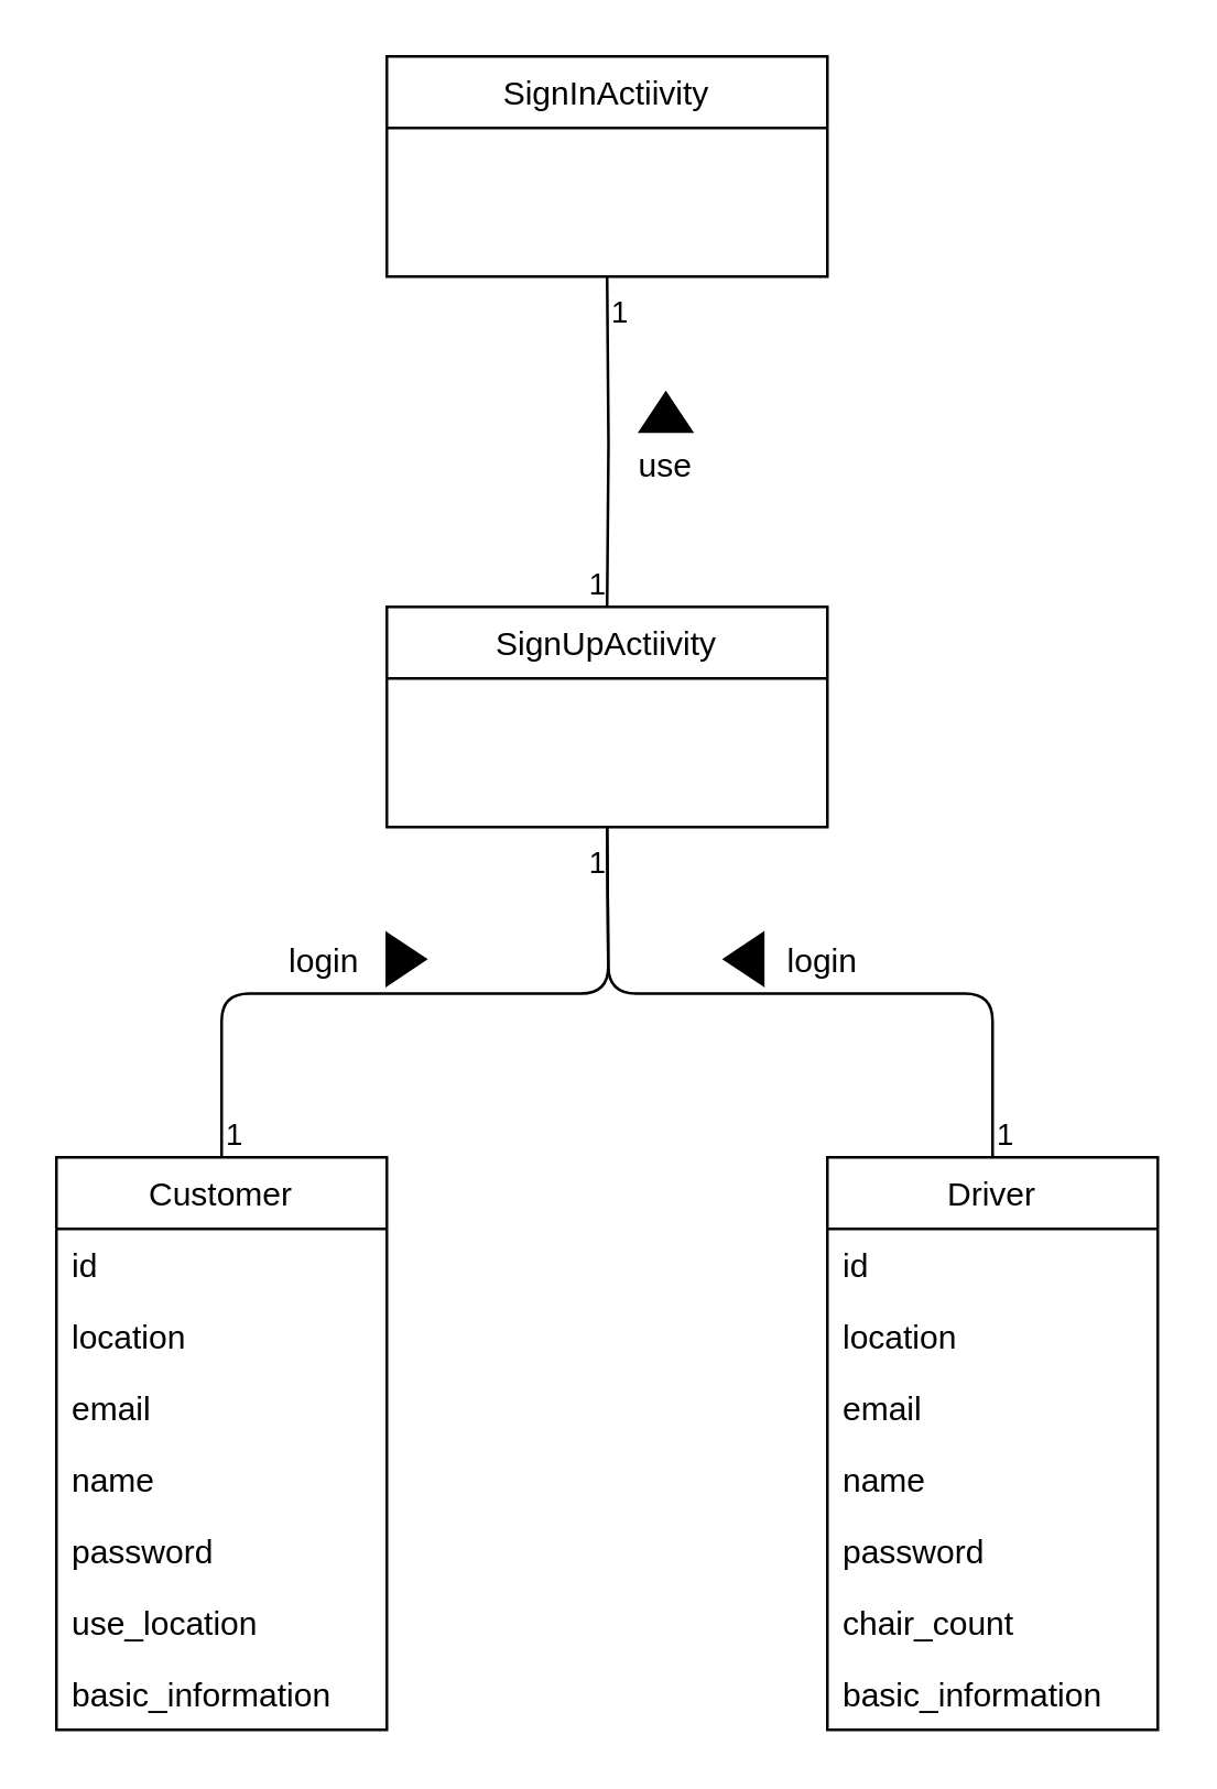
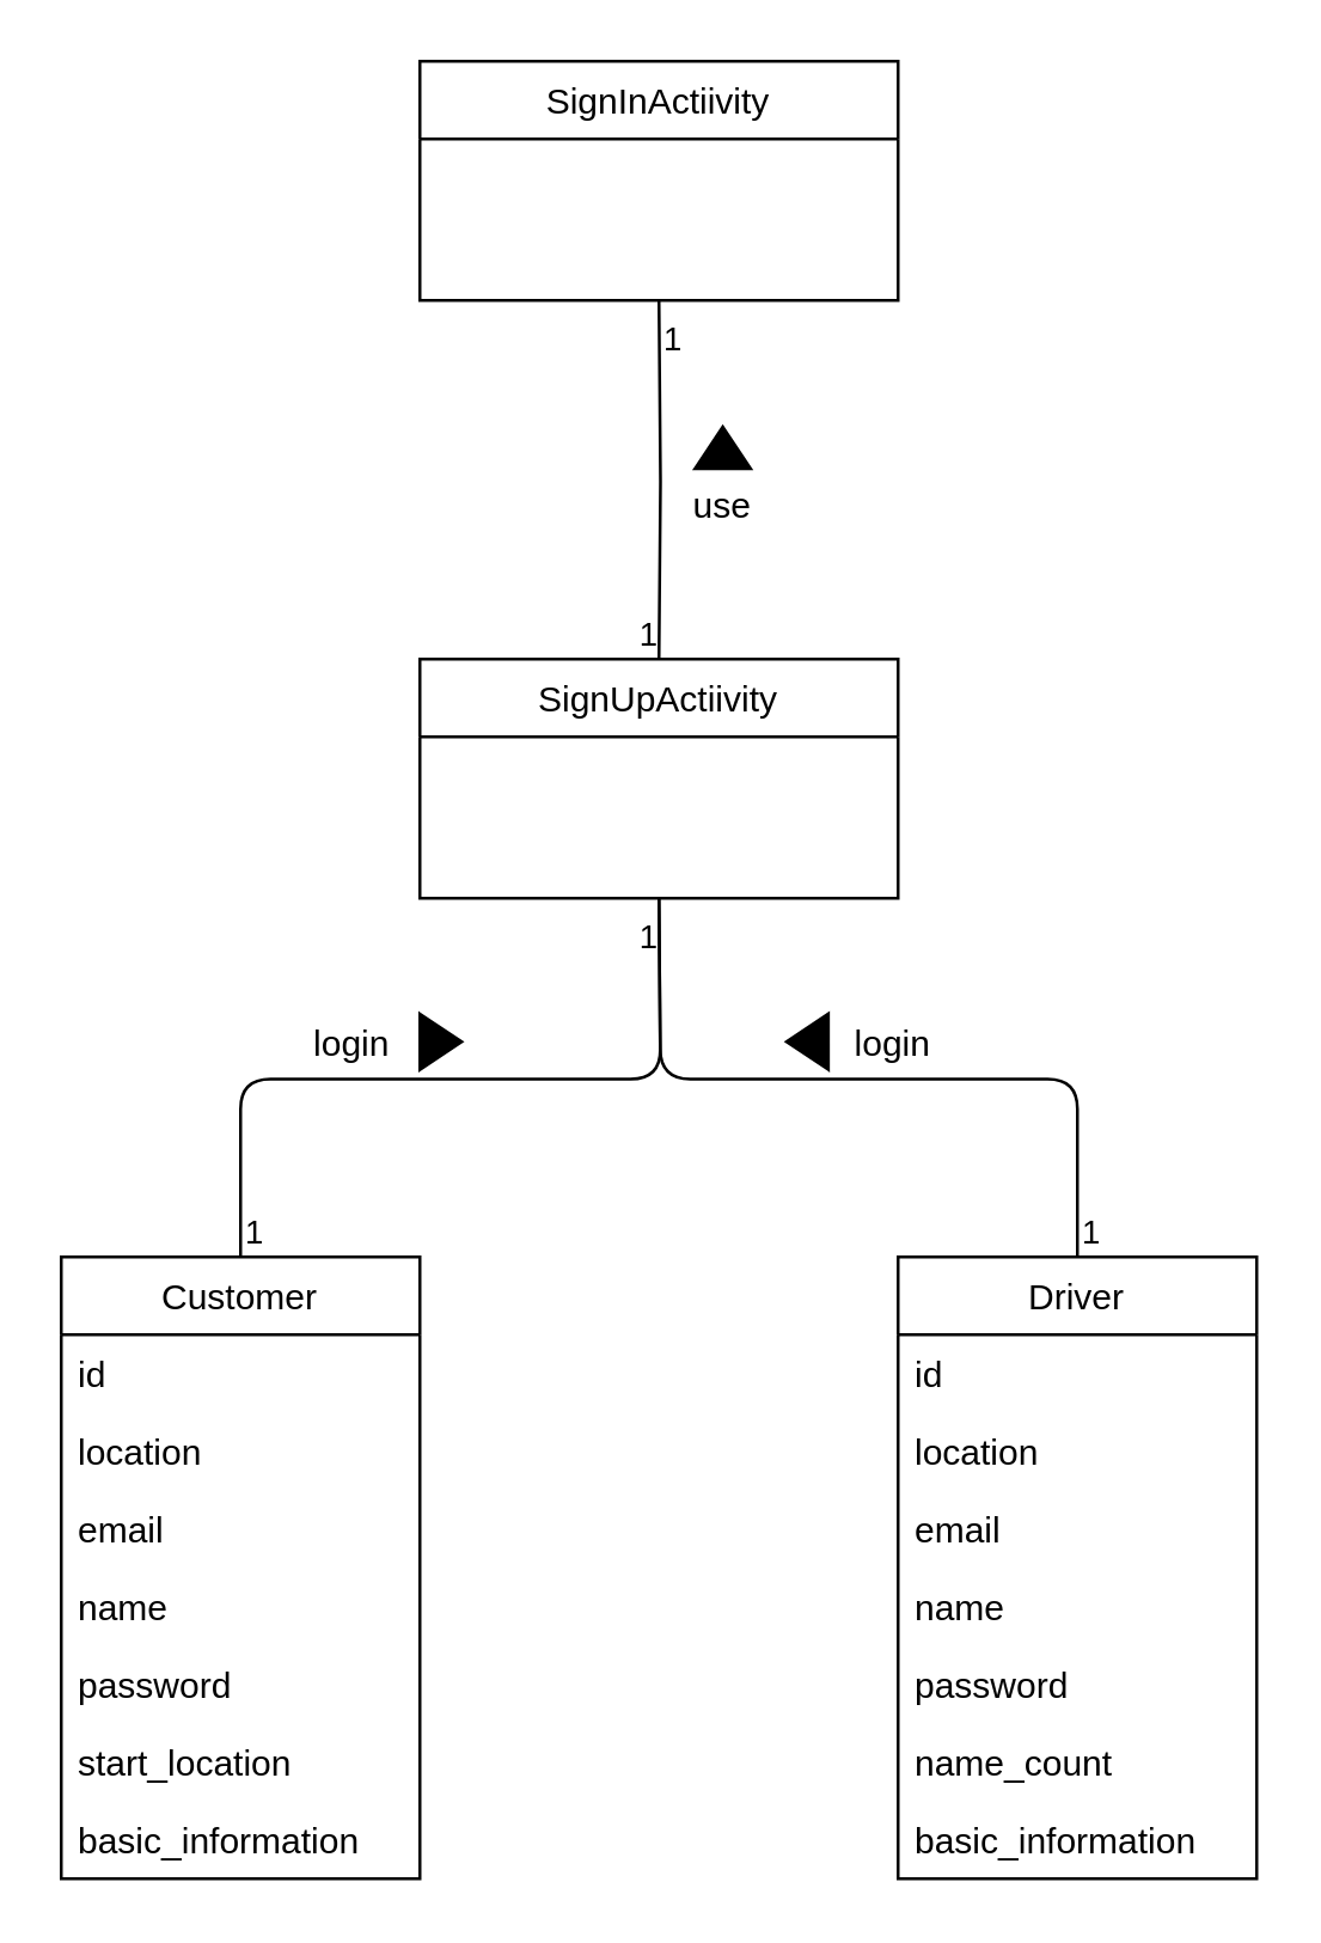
- <mxCell id="8" value="use_location" style="text;strokeColor=none;fillColor=none;align=left;verticalAlign=top;spacingLeft=4;spacingRight=4;overflow=hidden;rotatable=0;points=[[0,0.5],[1,0.5]];portConstraint=eastwest;" vertex="1" parent="2"><mxGeometry y="156" width="120" height="26" as="geometry" /></mxCell>
+ <mxCell id="8" value="start_location" style="text;strokeColor=none;fillColor=none;align=left;verticalAlign=top;spacingLeft=4;spacingRight=4;overflow=hidden;rotatable=0;points=[[0,0.5],[1,0.5]];portConstraint=eastwest;" vertex="1" parent="2"><mxGeometry y="156" width="120" height="26" as="geometry" /></mxCell>
- <mxCell id="16" value="chair_count" style="text;strokeColor=none;fillColor=none;align=left;verticalAlign=top;spacingLeft=4;spacingRight=4;overflow=hidden;rotatable=0;points=[[0,0.5],[1,0.5]];portConstraint=eastwest;" vertex="1" parent="10"><mxGeometry y="156" width="120" height="26" as="geometry" /></mxCell>
+ <mxCell id="16" value="name_count" style="text;strokeColor=none;fillColor=none;align=left;verticalAlign=top;spacingLeft=4;spacingRight=4;overflow=hidden;rotatable=0;points=[[0,0.5],[1,0.5]];portConstraint=eastwest;" vertex="1" parent="10"><mxGeometry y="156" width="120" height="26" as="geometry" /></mxCell>
